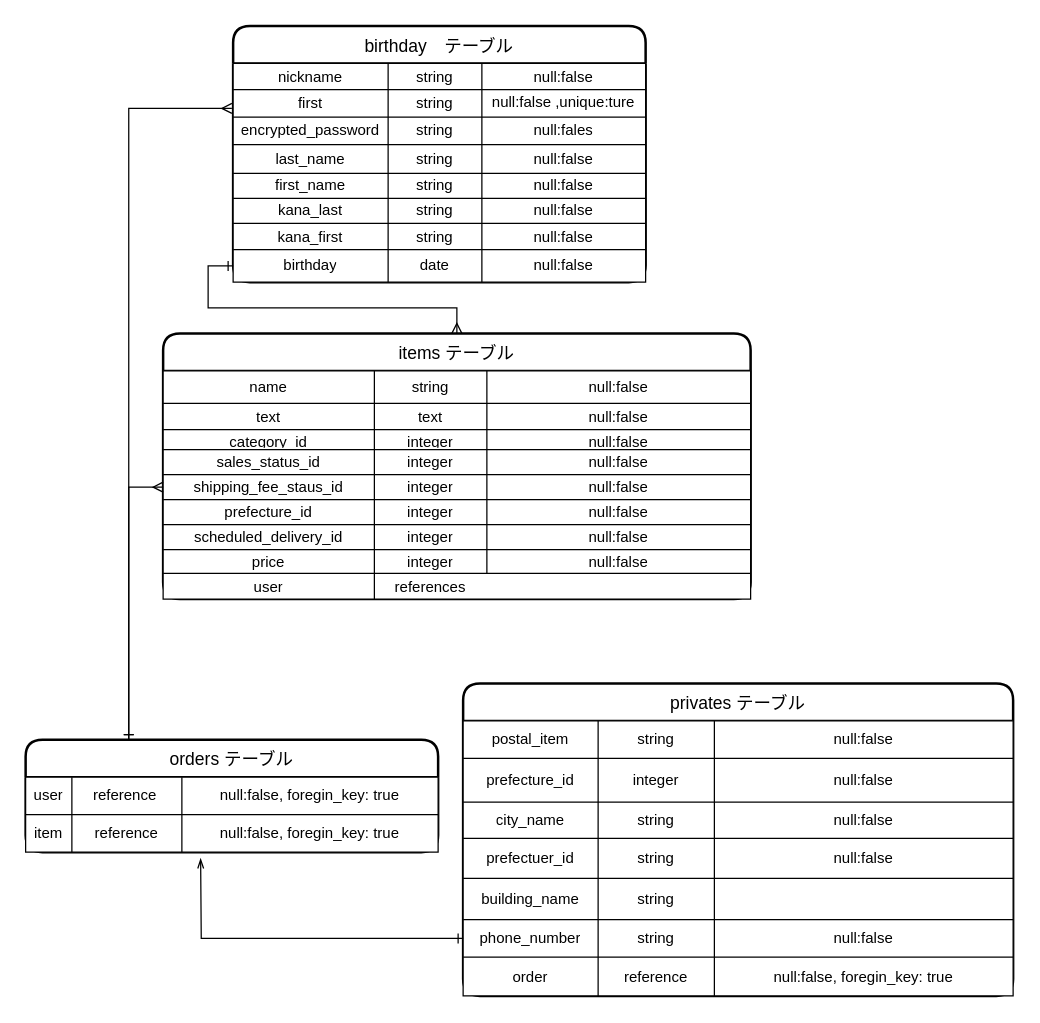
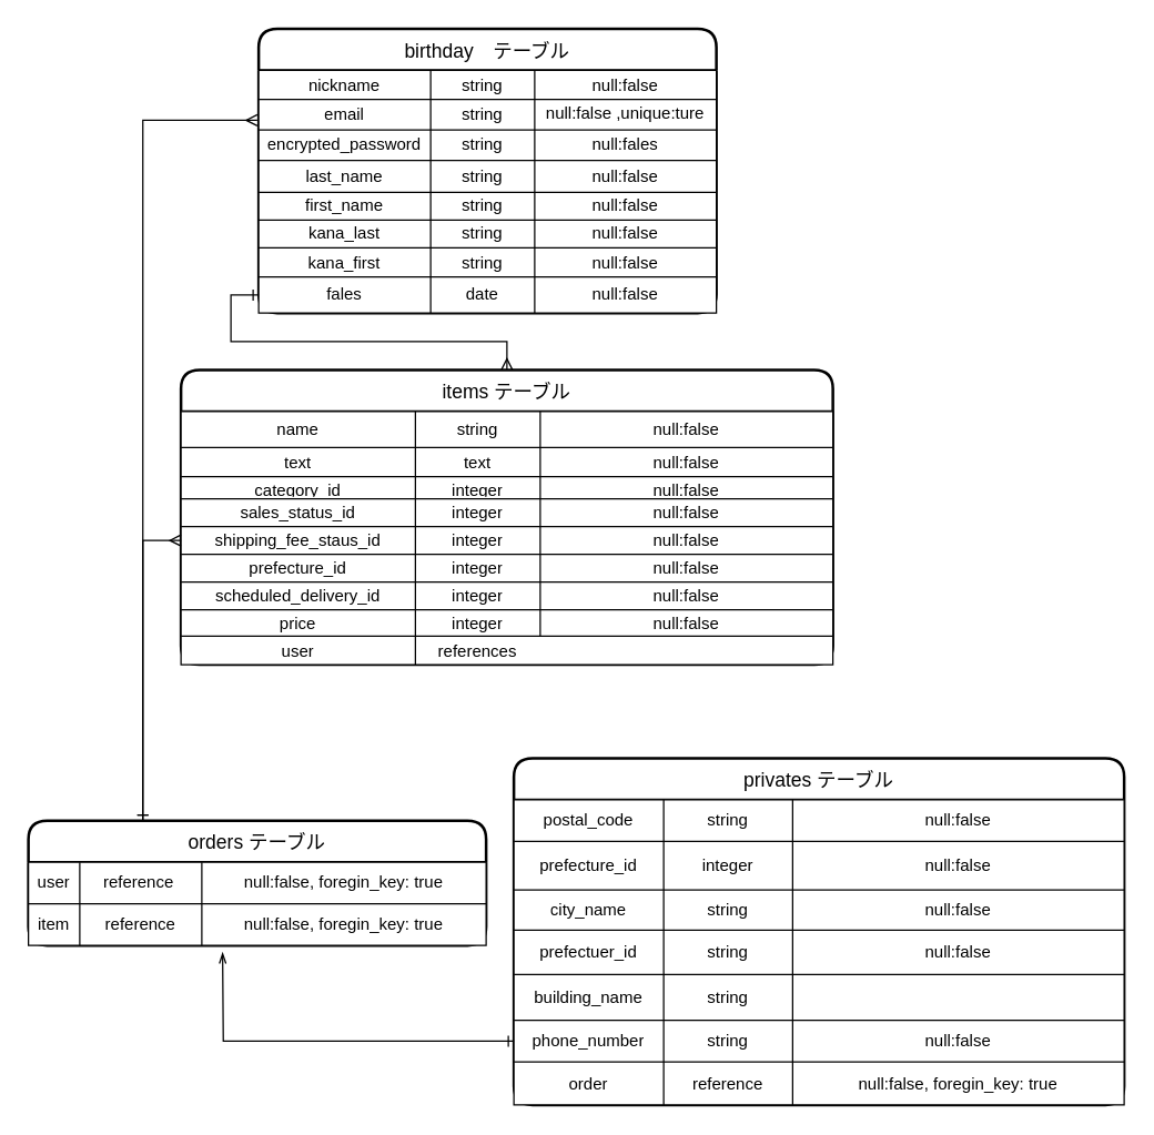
- <mxCell id="9" value="first" style="shape=partialRectangle;html=1;whiteSpace=wrap;connectable=0;overflow=hidden;fillColor=none;top=0;left=0;bottom=0;right=0;" vertex="1" parent="8"><mxGeometry width="124" height="22" as="geometry" /></mxCell>
+ <mxCell id="9" value="email" style="shape=partialRectangle;html=1;whiteSpace=wrap;connectable=0;overflow=hidden;fillColor=none;top=0;left=0;bottom=0;right=0;" vertex="1" parent="8"><mxGeometry width="124" height="22" as="geometry" /></mxCell>
- <mxCell id="33" value="birthday" style="shape=partialRectangle;html=1;whiteSpace=wrap;connectable=0;overflow=hidden;fillColor=none;top=0;left=0;bottom=0;right=0;" vertex="1" parent="32"><mxGeometry width="124" height="26" as="geometry" /></mxCell>
+ <mxCell id="33" value="fales" style="shape=partialRectangle;html=1;whiteSpace=wrap;connectable=0;overflow=hidden;fillColor=none;top=0;left=0;bottom=0;right=0;" vertex="1" parent="32"><mxGeometry width="124" height="26" as="geometry" /></mxCell>
- <mxCell id="76" value="postal_item" style="shape=partialRectangle;html=1;whiteSpace=wrap;connectable=0;overflow=hidden;fillColor=none;top=0;left=0;bottom=0;right=0;" vertex="1" parent="75"><mxGeometry width="108" height="30" as="geometry" /></mxCell>
+ <mxCell id="76" value="postal_code" style="shape=partialRectangle;html=1;whiteSpace=wrap;connectable=0;overflow=hidden;fillColor=none;top=0;left=0;bottom=0;right=0;" vertex="1" parent="75"><mxGeometry width="108" height="30" as="geometry" /></mxCell>
